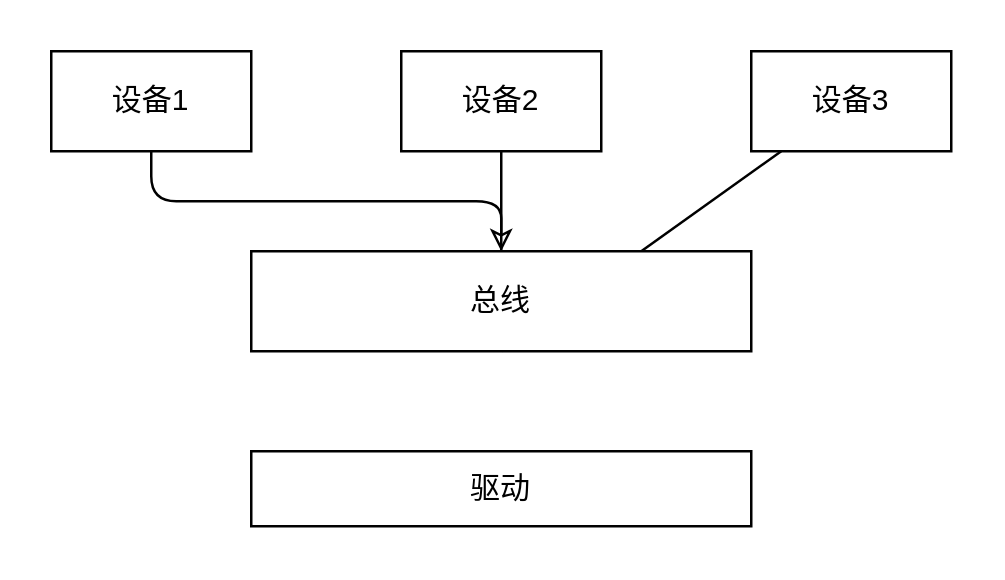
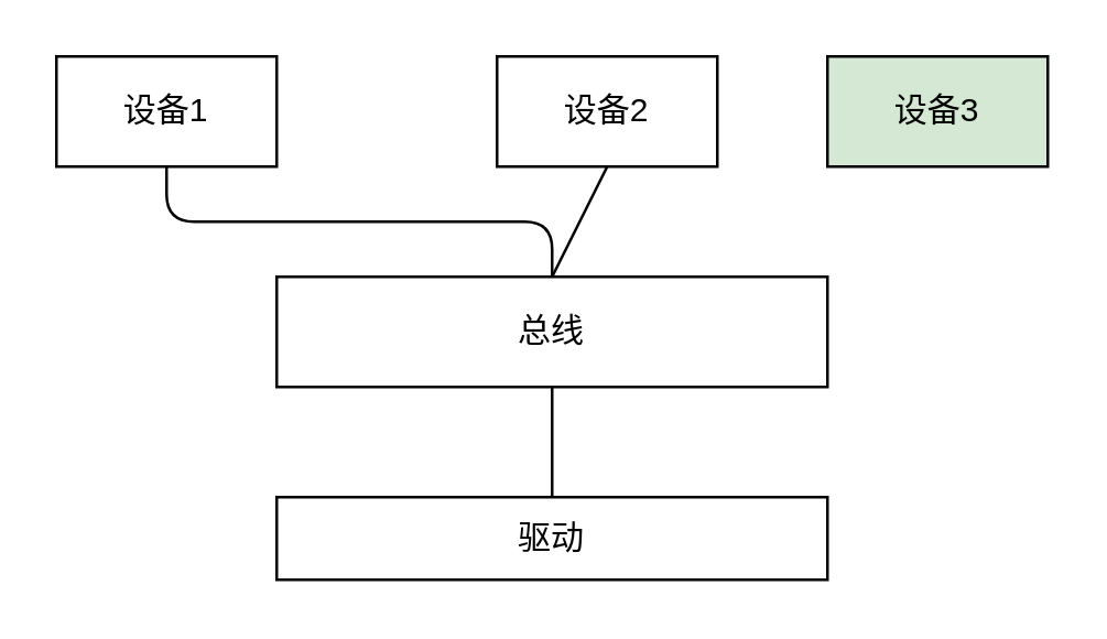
- <mxCell id="6" value="设备2" style="rounded=0;whiteSpace=wrap;html=1;" vertex="1" parent="1"><mxGeometry x="160" y="20" width="80" height="40" as="geometry" /></mxCell>
+ <mxCell id="6" value="设备2" style="rounded=0;whiteSpace=wrap;html=1;" vertex="1" parent="1"><mxGeometry x="180" y="20" width="80" height="40" as="geometry" /></mxCell>
- <mxCell id="4" value="设备3" style="rounded=0;whiteSpace=wrap;html=1;" vertex="1" parent="1"><mxGeometry x="300" y="20" width="80" height="40" as="geometry" /></mxCell>
+ <mxCell id="4" value="设备3" style="rounded=0;whiteSpace=wrap;html=1;fillColor=#d5e8d4;" vertex="1" parent="1"><mxGeometry x="300" y="20" width="80" height="40" as="geometry" /></mxCell>
- <mxCell id="7" style="edgeStyle=none;html=1;exitX=0.5;exitY=1;exitDx=0;exitDy=0;endArrow=none;endFill=0;" edge="1" parent="1" source="8" target="4"><mxGeometry relative="1" as="geometry" /></mxCell>
+ <mxCell id="7" style="edgeStyle=none;html=1;exitX=0.5;exitY=1;exitDx=0;exitDy=0;entryX=0.5;entryY=0;entryDx=0;entryDy=0;endArrow=none;endFill=0;" edge="1" parent="1" source="8" target="9"><mxGeometry relative="1" as="geometry" /></mxCell>
- <mxCell id="2" style="edgeStyle=none;html=1;exitX=0.5;exitY=1;exitDx=0;exitDy=0;entryX=0.5;entryY=0;entryDx=0;entryDy=0;endArrow=classic;endFill=0;" edge="1" parent="1" source="3" target="8"><mxGeometry relative="1" as="geometry"><Array as="points"><mxPoint x="60" y="80" /><mxPoint x="200" y="80" /></Array></mxGeometry></mxCell>
+ <mxCell id="2" style="edgeStyle=none;html=1;exitX=0.5;exitY=1;exitDx=0;exitDy=0;entryX=0.5;entryY=0;entryDx=0;entryDy=0;endArrow=none;endFill=0;" edge="1" parent="1" source="3" target="8"><mxGeometry relative="1" as="geometry"><Array as="points"><mxPoint x="60" y="80" /><mxPoint x="200" y="80" /></Array></mxGeometry></mxCell>
